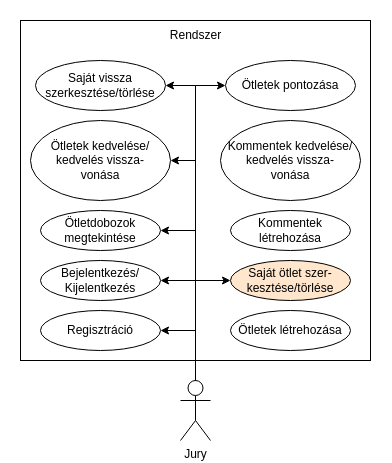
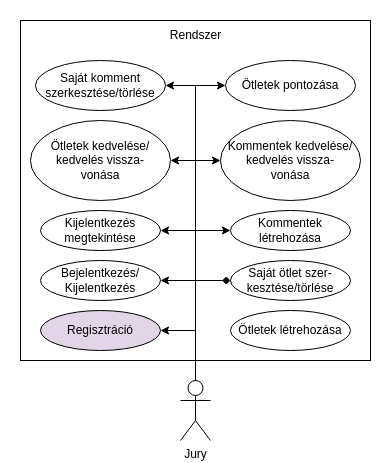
- <mxCell id="11" value="Saját vissza&lt;div&gt;szerkesztése/&lt;span style=&quot;background-color: initial;&quot;&gt;törlése&lt;/span&gt;&lt;/div&gt;" style="ellipse;whiteSpace=wrap;html=1;" vertex="1" parent="1"><mxGeometry x="35" y="60" width="130" height="50" as="geometry" /></mxCell>
+ <mxCell id="11" value="Saját komment&lt;div&gt;szerkesztése/&lt;span style=&quot;background-color: initial;&quot;&gt;törlése&lt;/span&gt;&lt;/div&gt;" style="ellipse;whiteSpace=wrap;html=1;" vertex="1" parent="1"><mxGeometry x="35" y="60" width="130" height="50" as="geometry" /></mxCell>
+ <mxCell id="21" value="" style="endArrow=classic;html=1;rounded=0;entryX=0;entryY=0.5;entryDx=0;entryDy=0;exitX=0.5;exitY=0;exitDx=0;exitDy=0;exitPerimeter=0;" edge="1" parent="1" source="3" target="19"><mxGeometry width="50" height="50" relative="1" as="geometry"><mxPoint x="170" y="240" as="sourcePoint" /><mxPoint x="220" y="190" as="targetPoint" /><Array as="points"><mxPoint x="195" y="160" /></Array></mxGeometry></mxCell>
- <mxCell id="7" value="Ötletdobozok megtekintése" style="ellipse;whiteSpace=wrap;html=1;" vertex="1" parent="1"><mxGeometry x="40" y="210" width="120" height="40" as="geometry" /></mxCell>
+ <mxCell id="7" value="Kijelentkezés megtekintése" style="ellipse;whiteSpace=wrap;html=1;" vertex="1" parent="1"><mxGeometry x="40" y="210" width="120" height="40" as="geometry" /></mxCell>
+ <mxCell id="14" value="" style="endArrow=classic;html=1;rounded=0;entryX=0;entryY=0.5;entryDx=0;entryDy=0;exitX=0.5;exitY=0;exitDx=0;exitDy=0;exitPerimeter=0;" edge="1" parent="1" source="3" target="10"><mxGeometry width="50" height="50" relative="1" as="geometry"><mxPoint x="160" y="310" as="sourcePoint" /><mxPoint x="210" y="260" as="targetPoint" /><Array as="points"><mxPoint x="195" y="230" /></Array></mxGeometry></mxCell>
- <mxCell id="15" value="" style="endArrow=classic;html=1;rounded=0;entryX=0;entryY=0.5;entryDx=0;entryDy=0;exitX=0.5;exitY=0;exitDx=0;exitDy=0;exitPerimeter=0;" edge="1" parent="1" source="3" target="9"><mxGeometry width="50" height="50" relative="1" as="geometry"><mxPoint x="160" y="310" as="sourcePoint" /><mxPoint x="210" y="260" as="targetPoint" /><Array as="points"><mxPoint x="195" y="280" /></Array></mxGeometry></mxCell>
+ <mxCell id="15" value="" style="endArrow=diamond;html=1;rounded=0;entryX=0;entryY=0.5;entryDx=0;entryDy=0;exitX=0.5;exitY=0;exitDx=0;exitDy=0;exitPerimeter=0;" edge="1" parent="1" source="3" target="9"><mxGeometry width="50" height="50" relative="1" as="geometry"><mxPoint x="160" y="310" as="sourcePoint" /><mxPoint x="210" y="260" as="targetPoint" /><Array as="points"><mxPoint x="195" y="280" /></Array></mxGeometry></mxCell>
- <mxCell id="9" value="Saját ötlet szer-&lt;div&gt;kesztése/törlése&lt;/div&gt;" style="ellipse;whiteSpace=wrap;html=1;fillColor=#ffe6cc;" vertex="1" parent="1"><mxGeometry x="230" y="260" width="120" height="40" as="geometry" /></mxCell>
+ <mxCell id="9" value="Saját ötlet szer-&lt;div&gt;kesztése/törlése&lt;/div&gt;" style="ellipse;whiteSpace=wrap;html=1;" vertex="1" parent="1"><mxGeometry x="230" y="260" width="120" height="40" as="geometry" /></mxCell>
- <mxCell id="4" value="Regisztráció" style="ellipse;whiteSpace=wrap;html=1;" vertex="1" parent="1"><mxGeometry x="40" y="310" width="120" height="40" as="geometry" /></mxCell>
+ <mxCell id="4" value="Regisztráció" style="ellipse;whiteSpace=wrap;html=1;fillColor=#e1d5e7;" vertex="1" parent="1"><mxGeometry x="40" y="310" width="120" height="40" as="geometry" /></mxCell>
